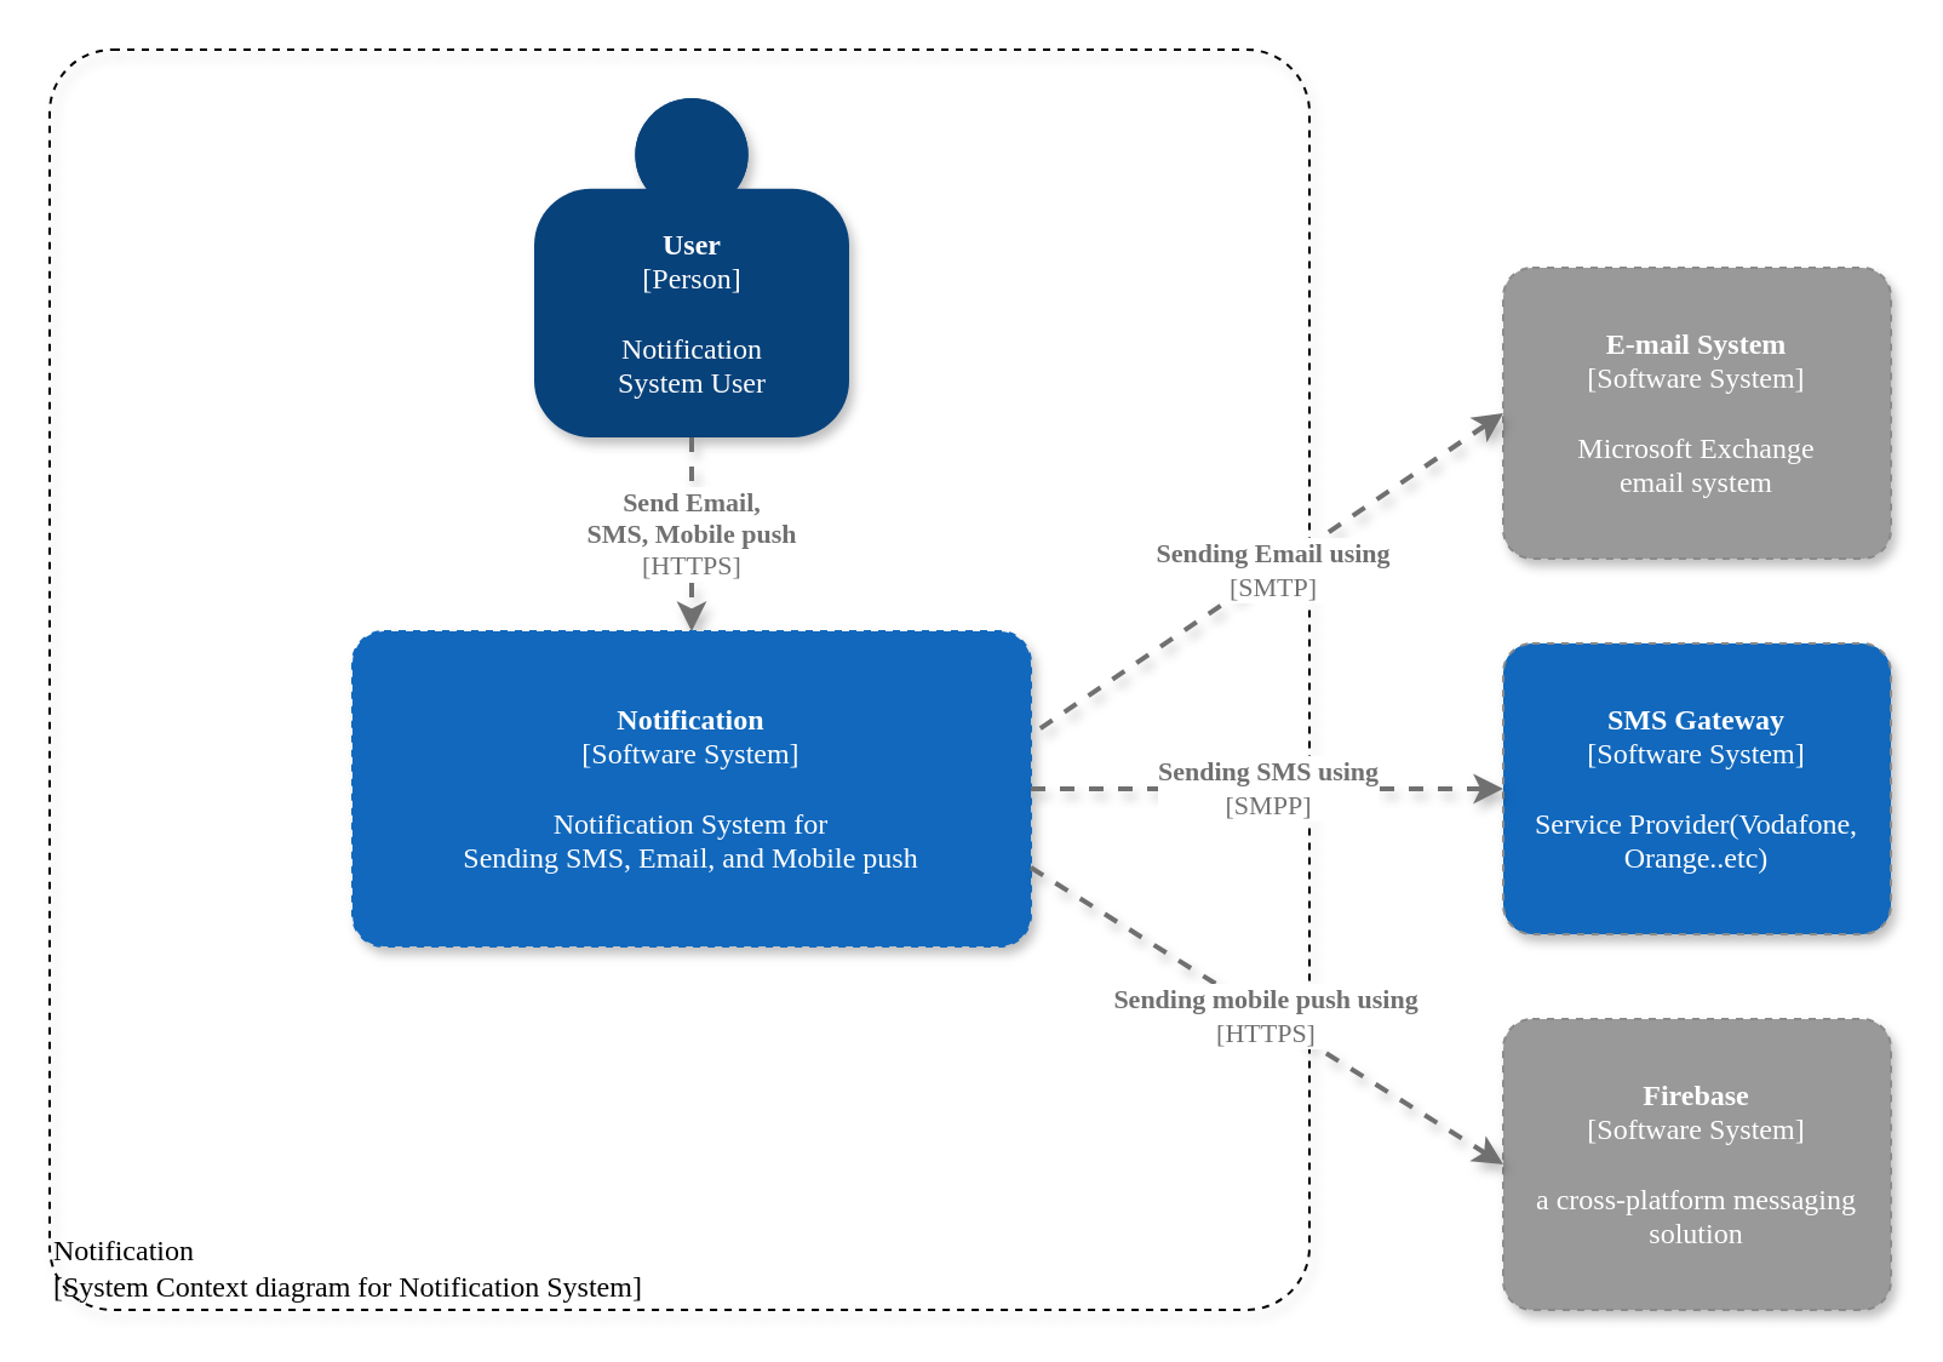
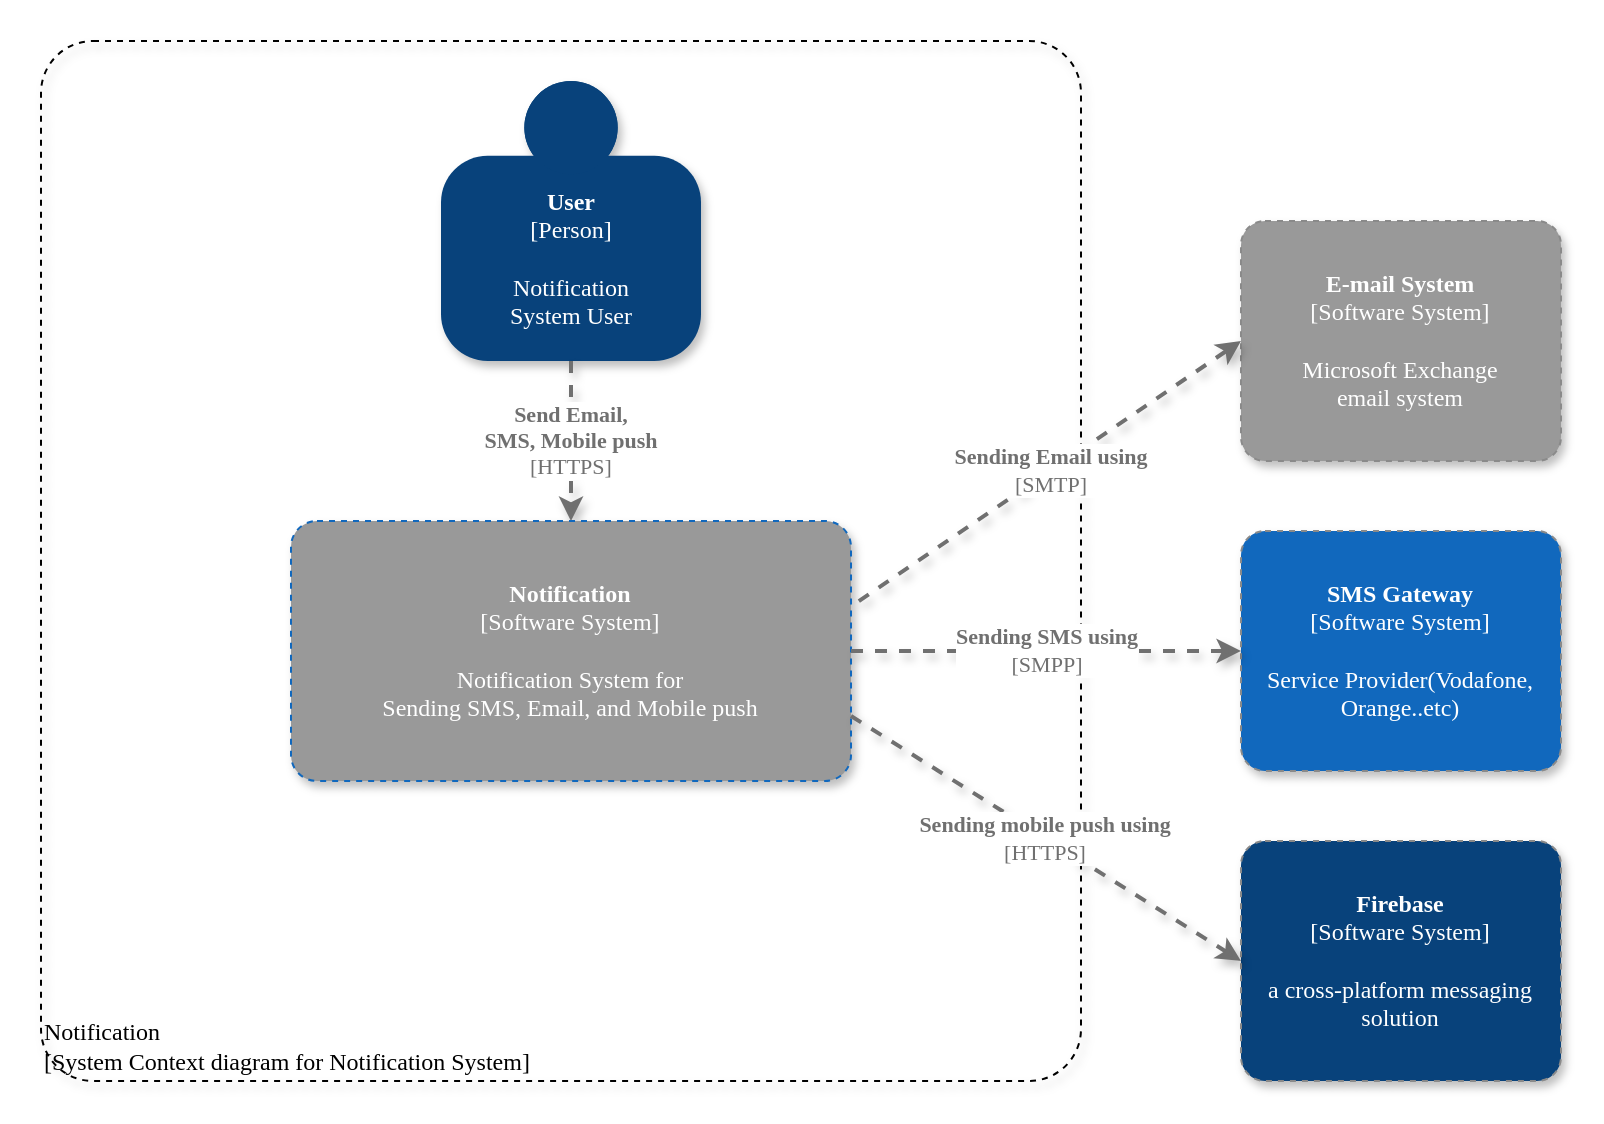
- <mxCell id="5" value="&lt;b&gt;Notification&lt;/b&gt;&lt;div&gt;[Software System]&lt;/div&gt;&lt;br&gt;&lt;div&gt;Notification System for&#10;Sending SMS, Email, and Mobile push&lt;/div&gt;" style="rounded=1;whiteSpace=wrap;html=1;labelBackgroundColor=none;fillColor=#1168BD;fontColor=#ffffff;align=center;arcSize=10;strokeColor=#1168BD;metaEdit=1;metaData={&quot;c4Type&quot;:{&quot;editable&quot;:false}};points=[[0.25,0,0],[0.5,0,0],[0.75,0,0],[1,0.25,0],[1,0.5,0],[1,0.75,0],[0.75,1,0],[0.5,1,0],[0.25,1,0],[0,0.75,0],[0,0.5,0],[0,0.25,0]];glass=0;dashed=1;shadow=1;fontFamily=Comic Sans MS;" vertex="1" parent="1"><mxGeometry x="145" y="260" width="280" height="130" as="geometry" /></mxCell>
+ <mxCell id="5" value="&lt;b&gt;Notification&lt;/b&gt;&lt;div&gt;[Software System]&lt;/div&gt;&lt;br&gt;&lt;div&gt;Notification System for&#10;Sending SMS, Email, and Mobile push&lt;/div&gt;" style="rounded=1;whiteSpace=wrap;html=1;labelBackgroundColor=none;fillColor=#999999;fontColor=#ffffff;align=center;arcSize=10;strokeColor=#1168BD;metaEdit=1;metaData={&quot;c4Type&quot;:{&quot;editable&quot;:false}};points=[[0.25,0,0],[0.5,0,0],[0.75,0,0],[1,0.25,0],[1,0.5,0],[1,0.75,0],[0.75,1,0],[0.5,1,0],[0.25,1,0],[0,0.75,0],[0,0.5,0],[0,0.25,0]];glass=0;dashed=1;shadow=1;fontFamily=Comic Sans MS;" vertex="1" parent="1"><mxGeometry x="145" y="260" width="280" height="130" as="geometry" /></mxCell>
- <mxCell id="8" value="&lt;b&gt;Firebase&lt;/b&gt;&lt;div&gt;[Software System]&lt;/div&gt;&lt;br&gt;&lt;div&gt;a cross-platform messaging solution&lt;/div&gt;" style="rounded=1;whiteSpace=wrap;html=1;labelBackgroundColor=none;fillColor=#999999;fontColor=#ffffff;align=center;arcSize=10;strokeColor=#8A8A8A;metaEdit=1;metaData={&quot;c4Type&quot;:{&quot;editable&quot;:false}};points=[[0.25,0,0],[0.5,0,0],[0.75,0,0],[1,0.25,0],[1,0.5,0],[1,0.75,0],[0.75,1,0],[0.5,1,0],[0.25,1,0],[0,0.75,0],[0,0.5,0],[0,0.25,0]];glass=0;dashed=1;shadow=1;fontFamily=Comic Sans MS;" vertex="1" parent="1"><mxGeometry x="620" y="420" width="160" height="120" as="geometry" /></mxCell>
+ <mxCell id="8" value="&lt;b&gt;Firebase&lt;/b&gt;&lt;div&gt;[Software System]&lt;/div&gt;&lt;br&gt;&lt;div&gt;a cross-platform messaging solution&lt;/div&gt;" style="rounded=1;whiteSpace=wrap;html=1;labelBackgroundColor=none;fillColor=#08427b;fontColor=#ffffff;align=center;arcSize=10;strokeColor=#8A8A8A;metaEdit=1;metaData={&quot;c4Type&quot;:{&quot;editable&quot;:false}};points=[[0.25,0,0],[0.5,0,0],[0.75,0,0],[1,0.25,0],[1,0.5,0],[1,0.75,0],[0.75,1,0],[0.5,1,0],[0.25,1,0],[0,0.75,0],[0,0.5,0],[0,0.25,0]];glass=0;dashed=1;shadow=1;fontFamily=Comic Sans MS;" vertex="1" parent="1"><mxGeometry x="620" y="420" width="160" height="120" as="geometry" /></mxCell>
